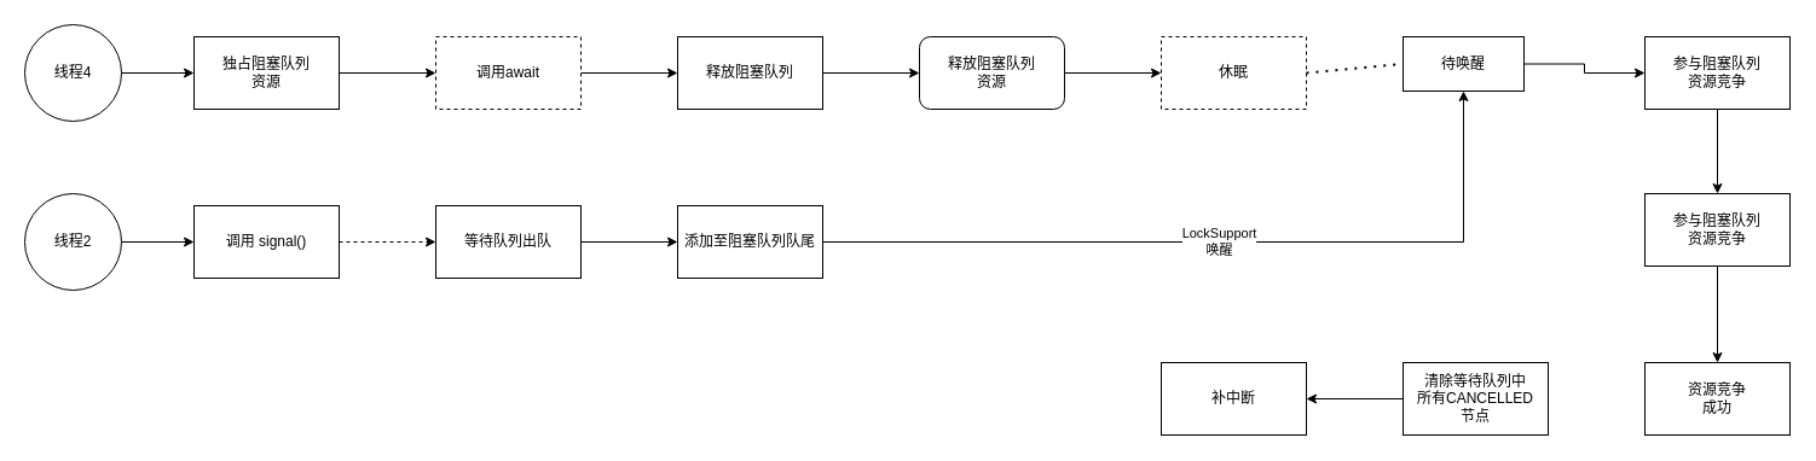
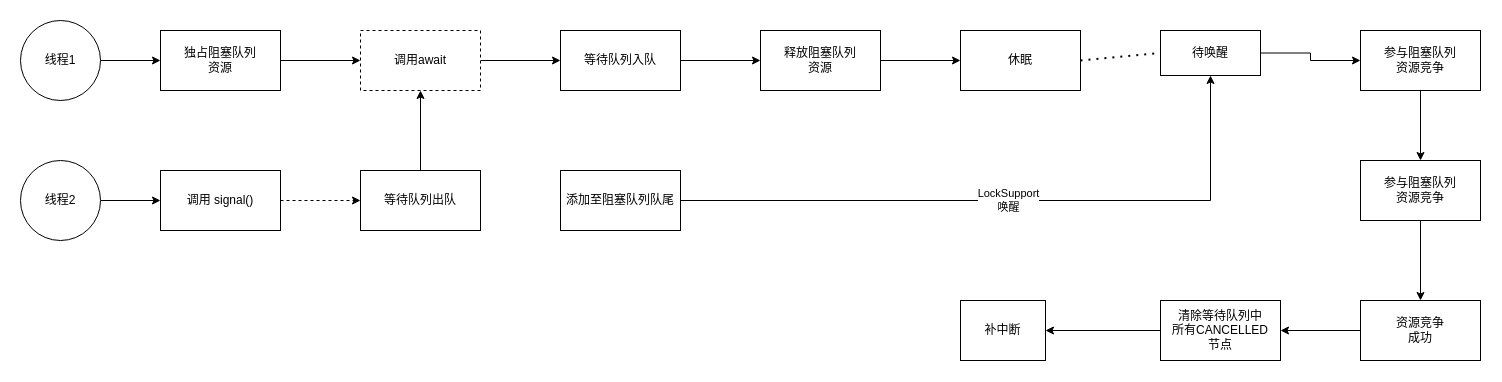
- <mxCell id="3" value="线程4" style="ellipse;whiteSpace=wrap;html=1;aspect=fixed;" vertex="1" parent="1"><mxGeometry x="20" y="20" width="80" height="80" as="geometry" /></mxCell>
+ <mxCell id="3" value="线程1" style="ellipse;whiteSpace=wrap;html=1;aspect=fixed;" vertex="1" parent="1"><mxGeometry x="20" y="20" width="80" height="80" as="geometry" /></mxCell>
- <mxCell id="9" value="释放阻塞队列" style="whiteSpace=wrap;html=1;" vertex="1" parent="1"><mxGeometry x="560" y="30" width="120" height="60" as="geometry" /></mxCell>
+ <mxCell id="9" value="等待队列入队" style="whiteSpace=wrap;html=1;" vertex="1" parent="1"><mxGeometry x="560" y="30" width="120" height="60" as="geometry" /></mxCell>
- <mxCell id="11" value="释放阻塞队列&lt;br&gt;资源" style="whiteSpace=wrap;html=1;rounded=1;" vertex="1" parent="1"><mxGeometry x="760" y="30" width="120" height="60" as="geometry" /></mxCell>
+ <mxCell id="11" value="释放阻塞队列&lt;br&gt;资源" style="whiteSpace=wrap;html=1;" vertex="1" parent="1"><mxGeometry x="760" y="30" width="120" height="60" as="geometry" /></mxCell>
- <mxCell id="12" value="休眠" style="whiteSpace=wrap;html=1;dashed=1;" vertex="1" parent="1"><mxGeometry x="960" y="30" width="120" height="60" as="geometry" /></mxCell>
+ <mxCell id="12" value="休眠" style="whiteSpace=wrap;html=1;" vertex="1" parent="1"><mxGeometry x="960" y="30" width="120" height="60" as="geometry" /></mxCell>
- <mxCell id="18" value="" style="edgeStyle=orthogonalEdgeStyle;rounded=0;orthogonalLoop=1;jettySize=auto;html=1;" edge="1" parent="1" source="19" target="21"><mxGeometry relative="1" as="geometry" /></mxCell>
+ <mxCell id="18" value="" style="edgeStyle=orthogonalEdgeStyle;rounded=0;orthogonalLoop=1;jettySize=auto;html=1;" edge="1" parent="1" source="19" target="23"><mxGeometry relative="1" as="geometry" /></mxCell>
- <mxCell id="32" value="补中断" style="whiteSpace=wrap;html=1;" vertex="1" parent="1"><mxGeometry x="960" y="300" width="120" height="60" as="geometry" /></mxCell>
+ <mxCell id="32" value="补中断" style="whiteSpace=wrap;html=1;" vertex="1" parent="1"><mxGeometry x="960" y="300" width="85" height="60" as="geometry" /></mxCell>
+ <mxCell id="28" value="" style="edgeStyle=orthogonalEdgeStyle;rounded=0;orthogonalLoop=1;jettySize=auto;html=1;" edge="1" parent="1" source="29" target="31"><mxGeometry relative="1" as="geometry" /></mxCell>
